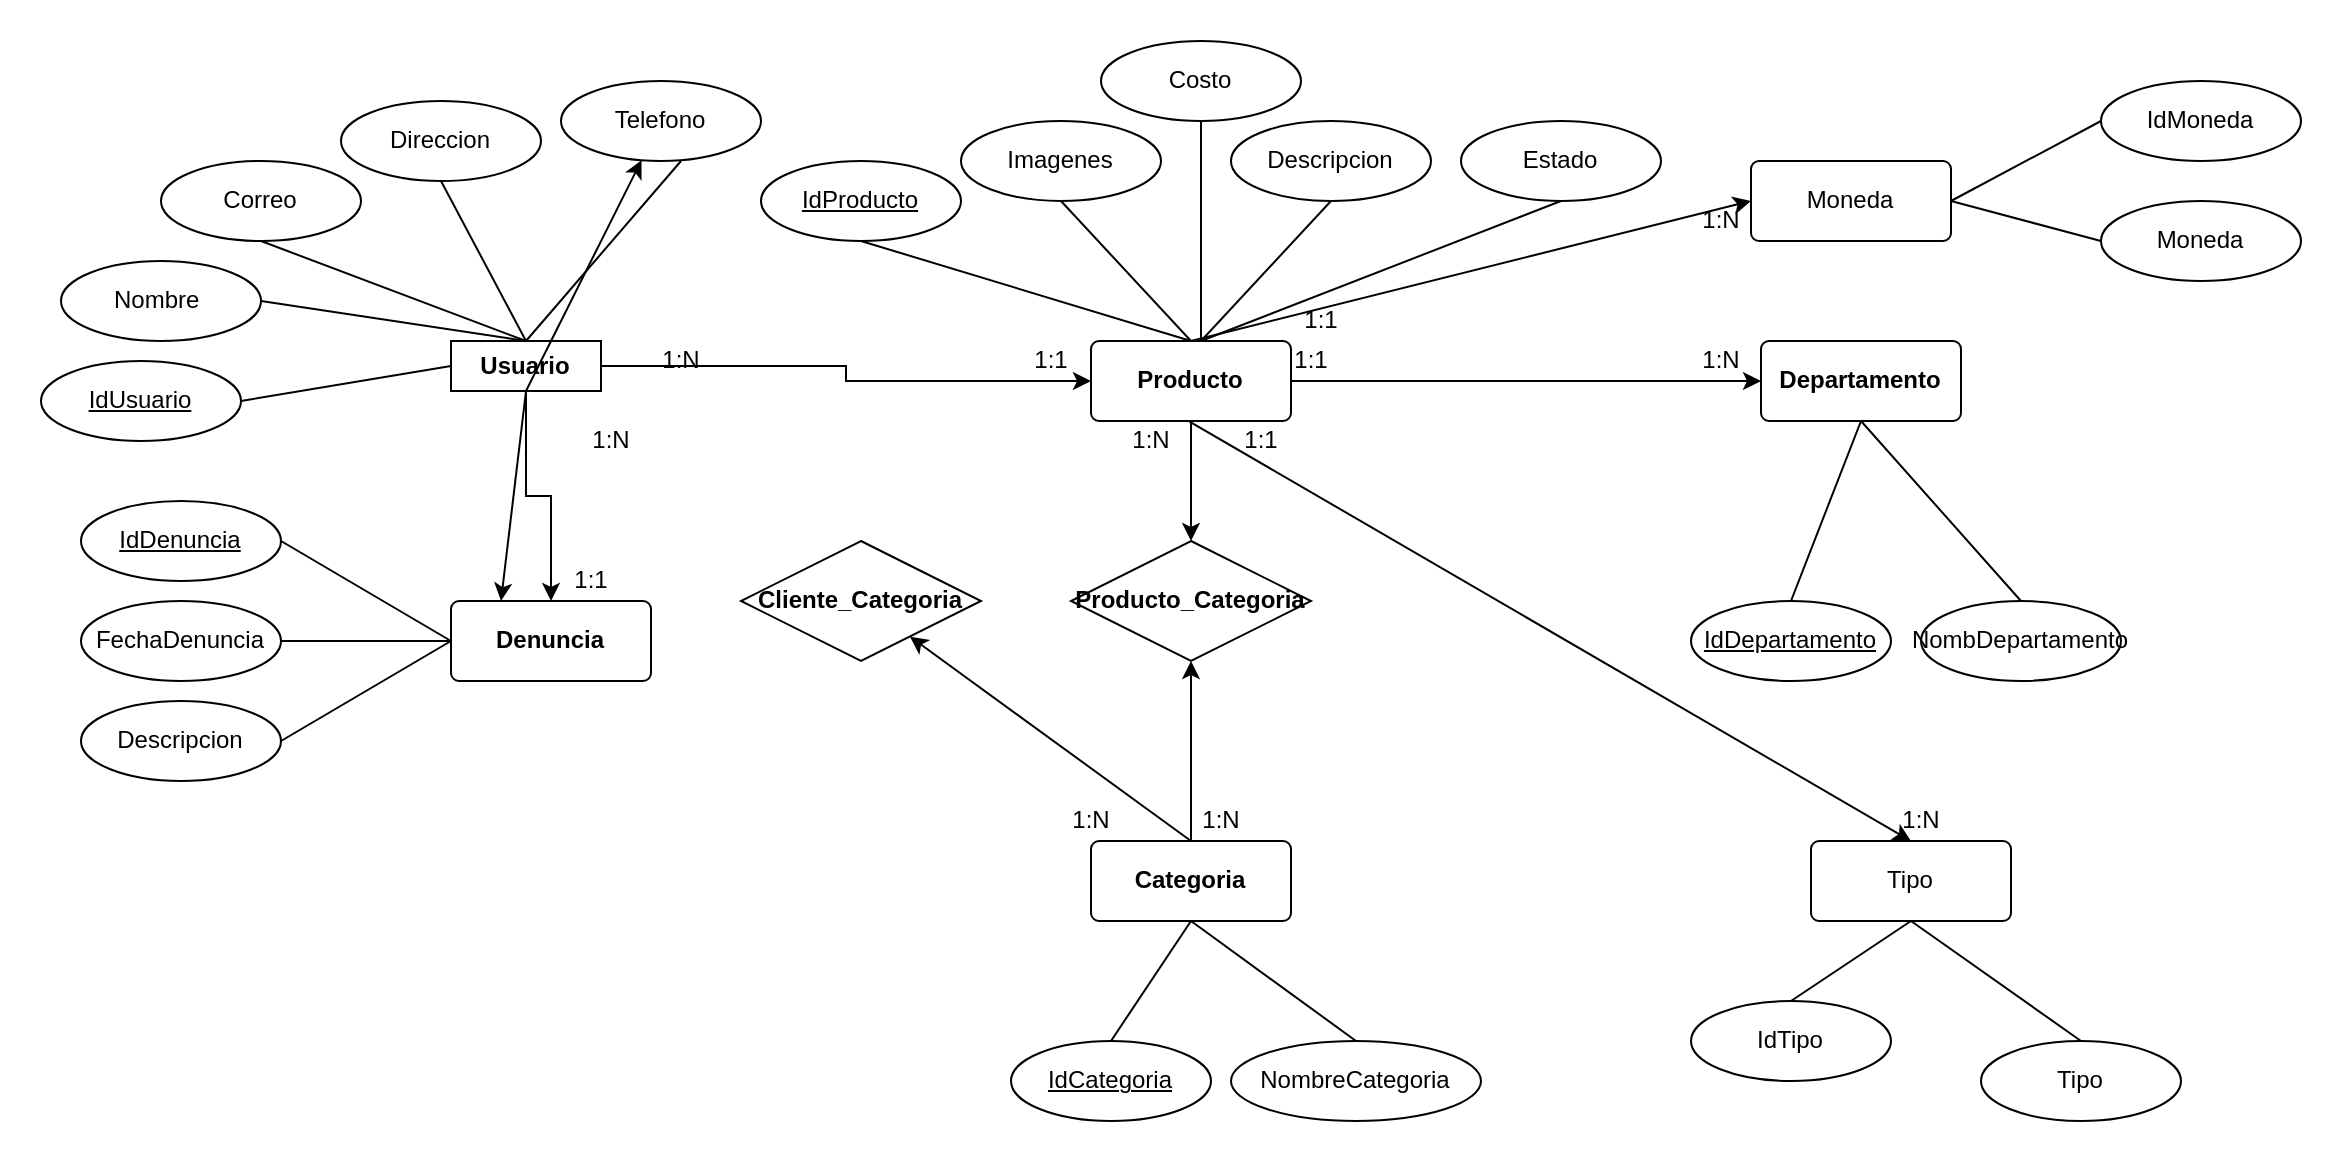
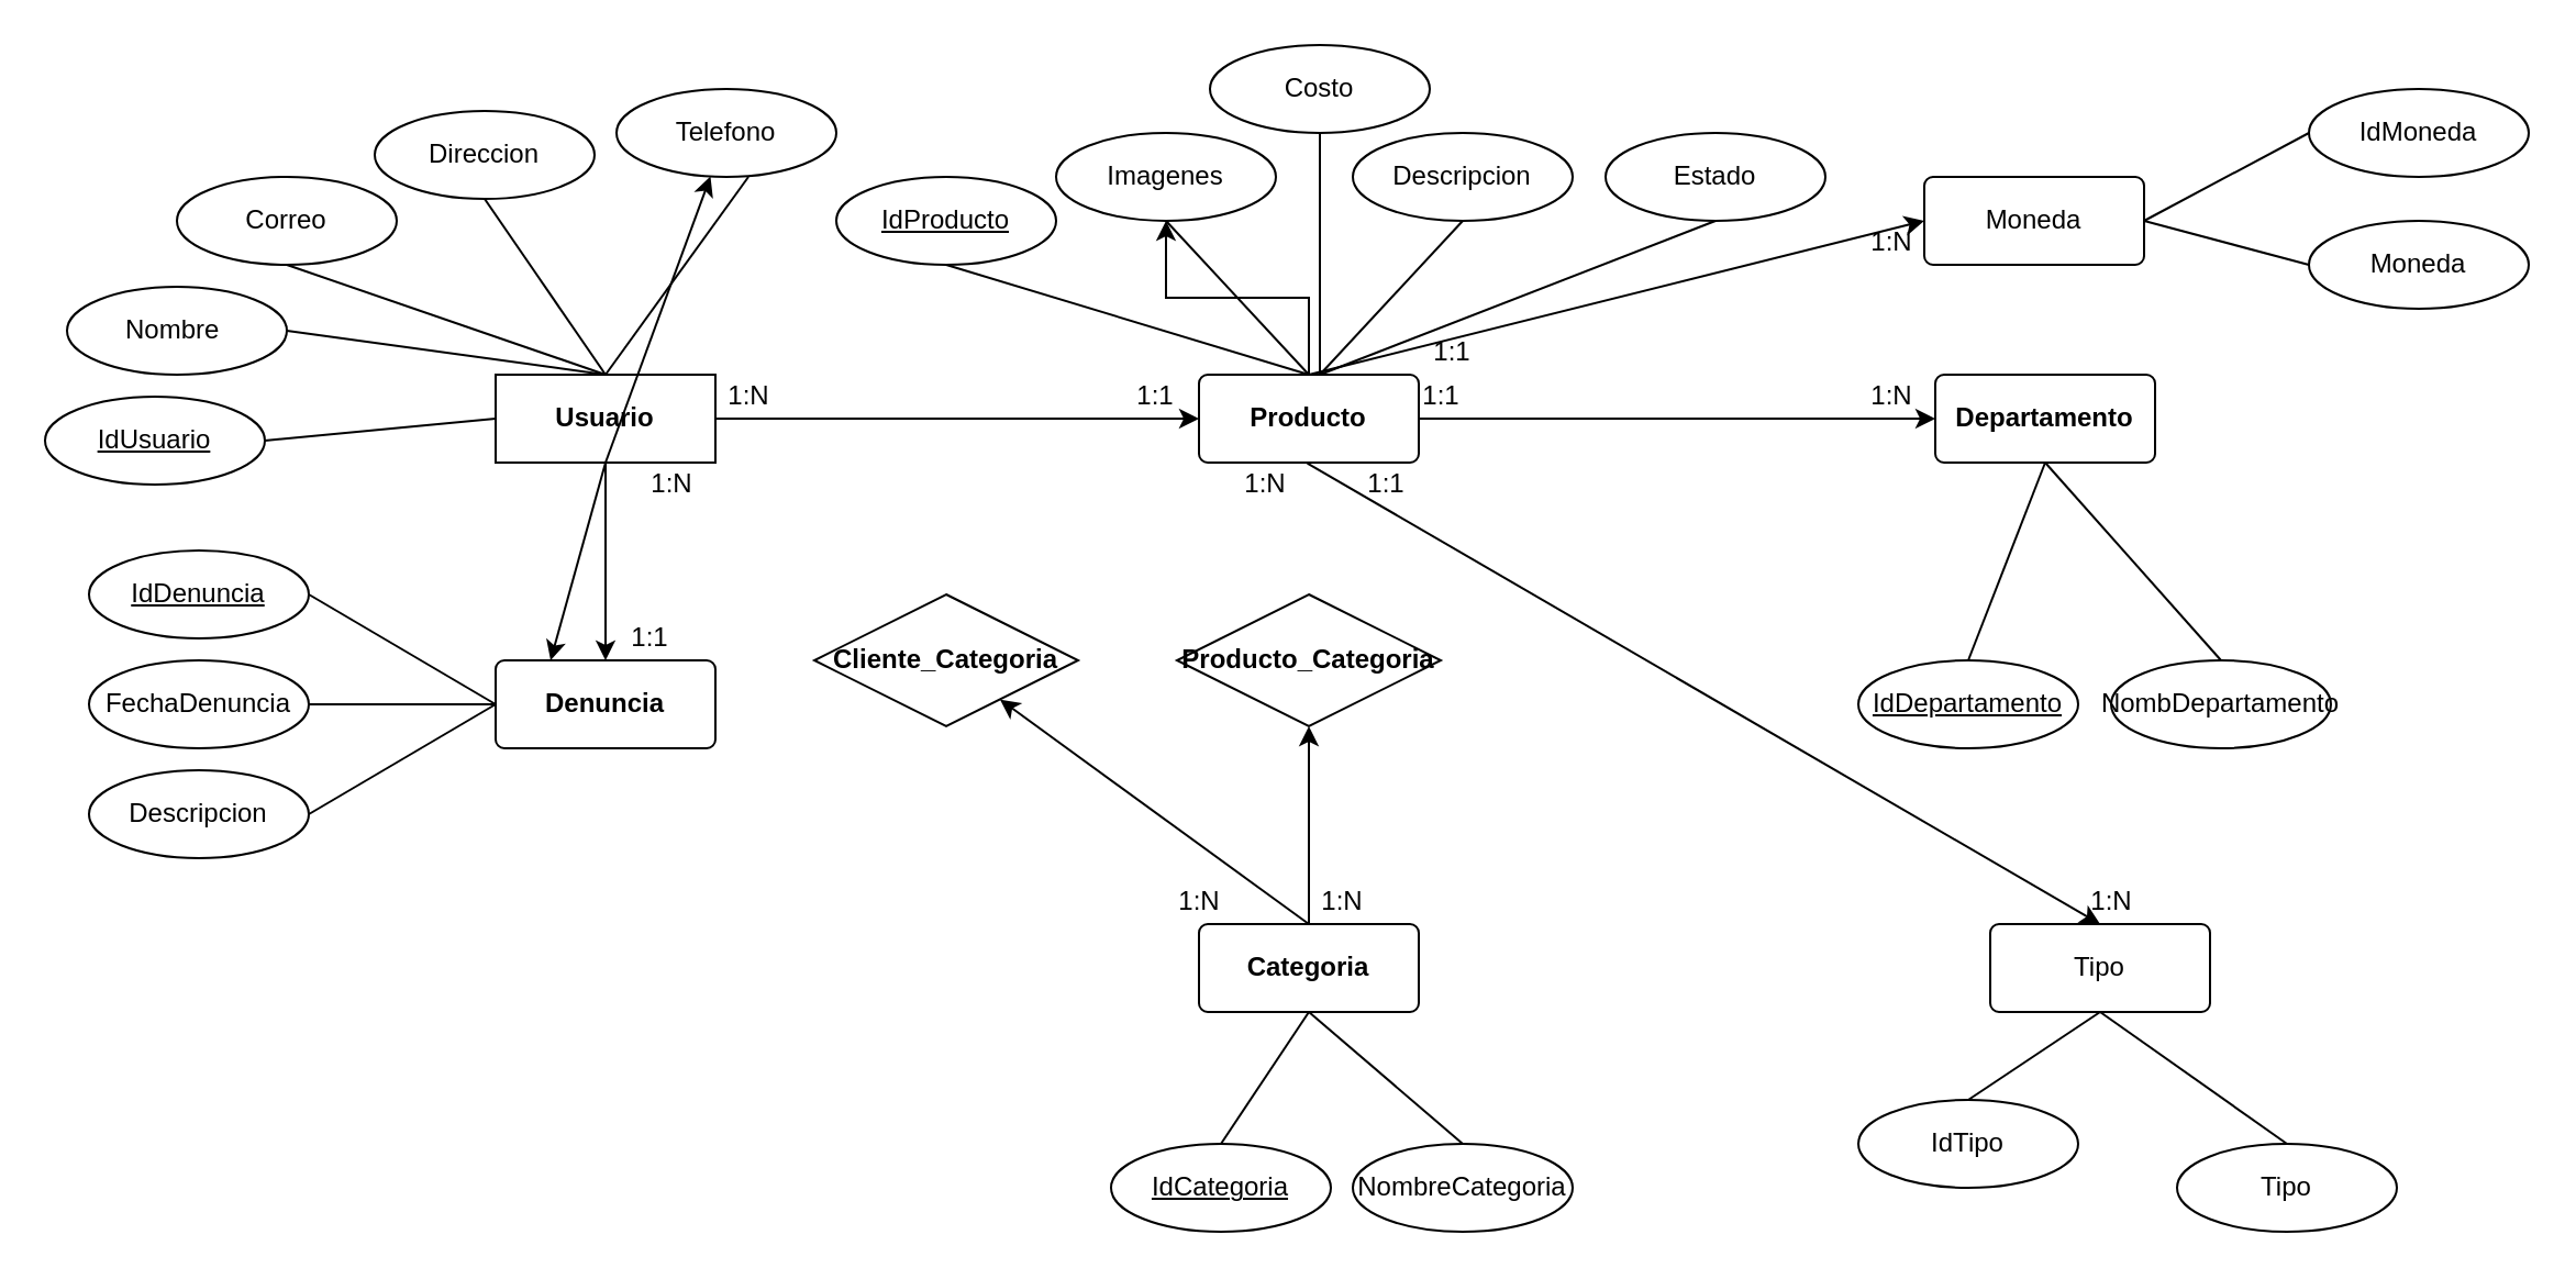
- <mxCell id="4" value="&lt;b&gt;Usuario&lt;/b&gt;" style="whiteSpace=wrap;html=1;align=center;" parent="1" vertex="1"><mxGeometry x="225" y="170" width="75" height="25" as="geometry" /></mxCell>
+ <mxCell id="4" value="&lt;b&gt;Usuario&lt;/b&gt;" style="whiteSpace=wrap;html=1;align=center;" parent="1" vertex="1"><mxGeometry x="225" y="170" width="100" height="40" as="geometry" /></mxCell>
- <mxCell id="6" style="edgeStyle=orthogonalEdgeStyle;rounded=0;orthogonalLoop=1;jettySize=auto;html=1;entryX=0.5;entryY=0;entryDx=0;entryDy=0;" parent="1" source="7" target="20" edge="1"><mxGeometry relative="1" as="geometry" /></mxCell>
+ <mxCell id="6" style="edgeStyle=orthogonalEdgeStyle;rounded=0;orthogonalLoop=1;jettySize=auto;html=1;" parent="1" source="7" target="24" edge="1"><mxGeometry relative="1" as="geometry" /></mxCell>
- <mxCell id="37" value="NombreCategoria" style="ellipse;whiteSpace=wrap;html=1;align=center;" parent="1" vertex="1"><mxGeometry x="615" y="520" width="125" height="40" as="geometry" /></mxCell>
+ <mxCell id="37" value="NombreCategoria" style="ellipse;whiteSpace=wrap;html=1;align=center;" parent="1" vertex="1"><mxGeometry x="615" y="520" width="100" height="40" as="geometry" /></mxCell>
